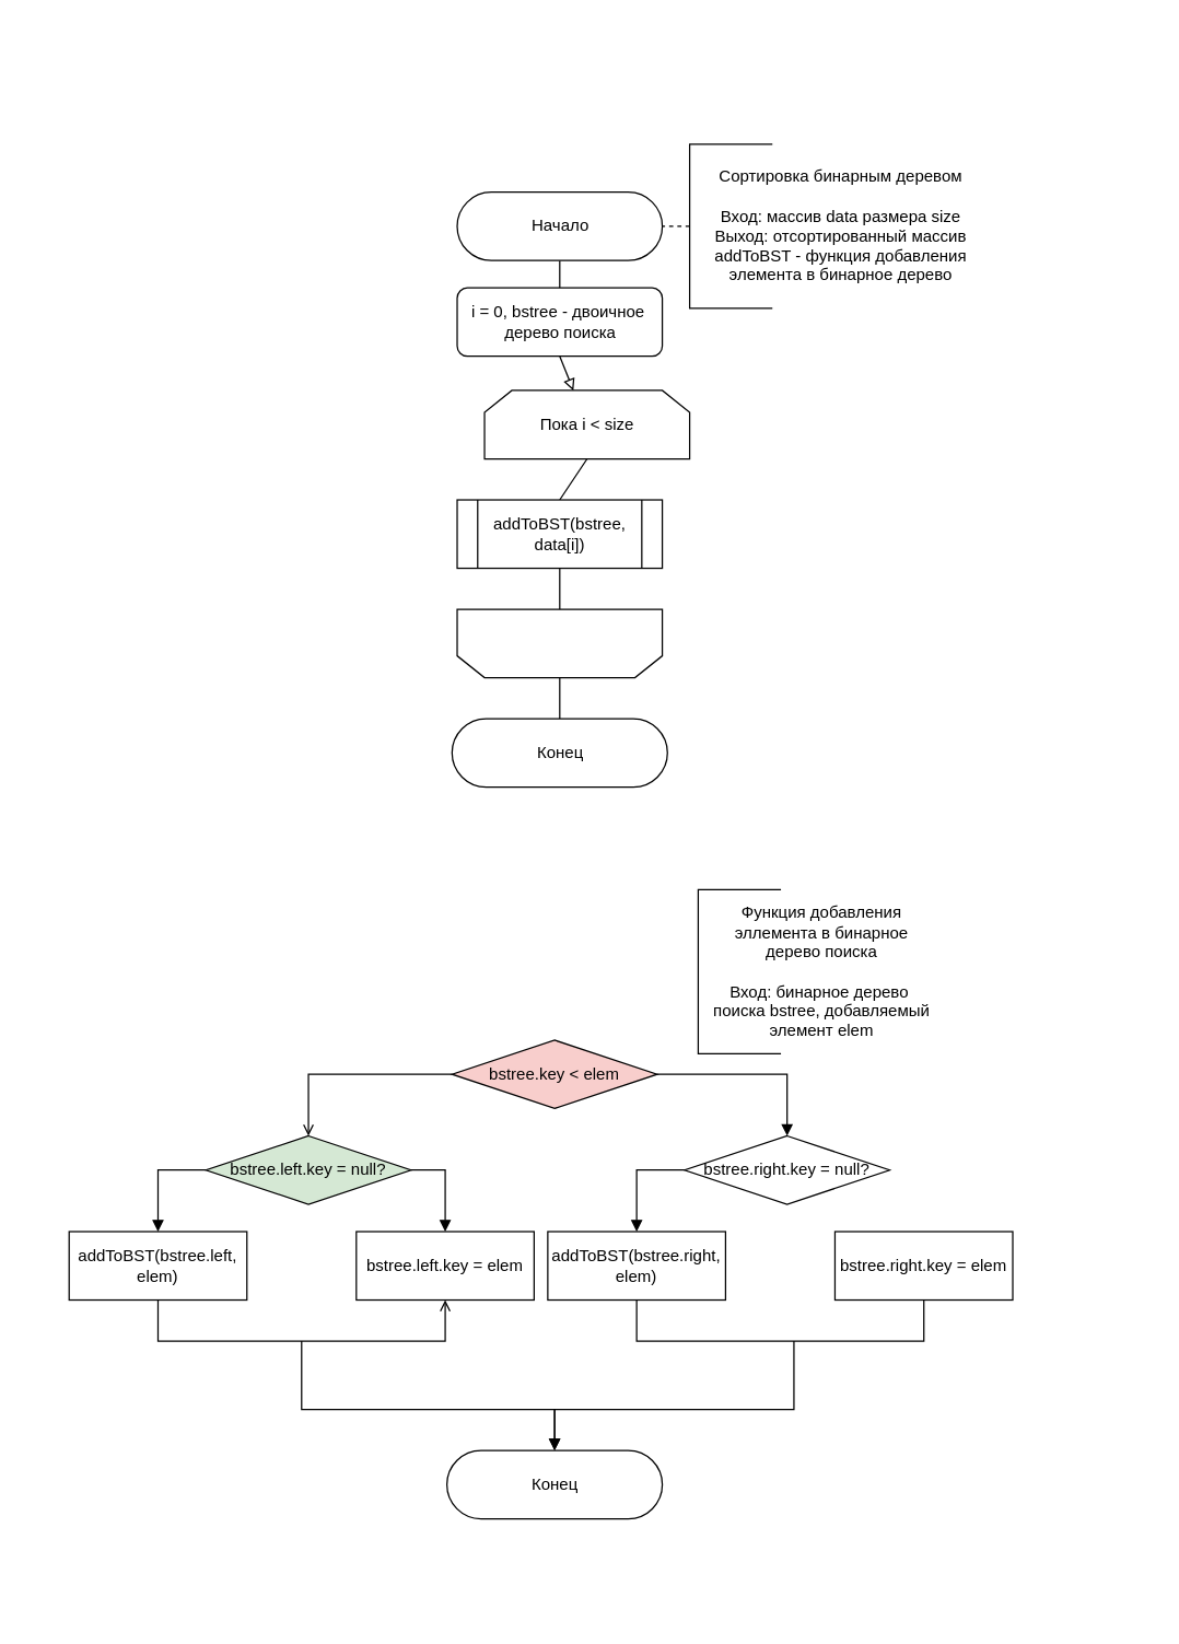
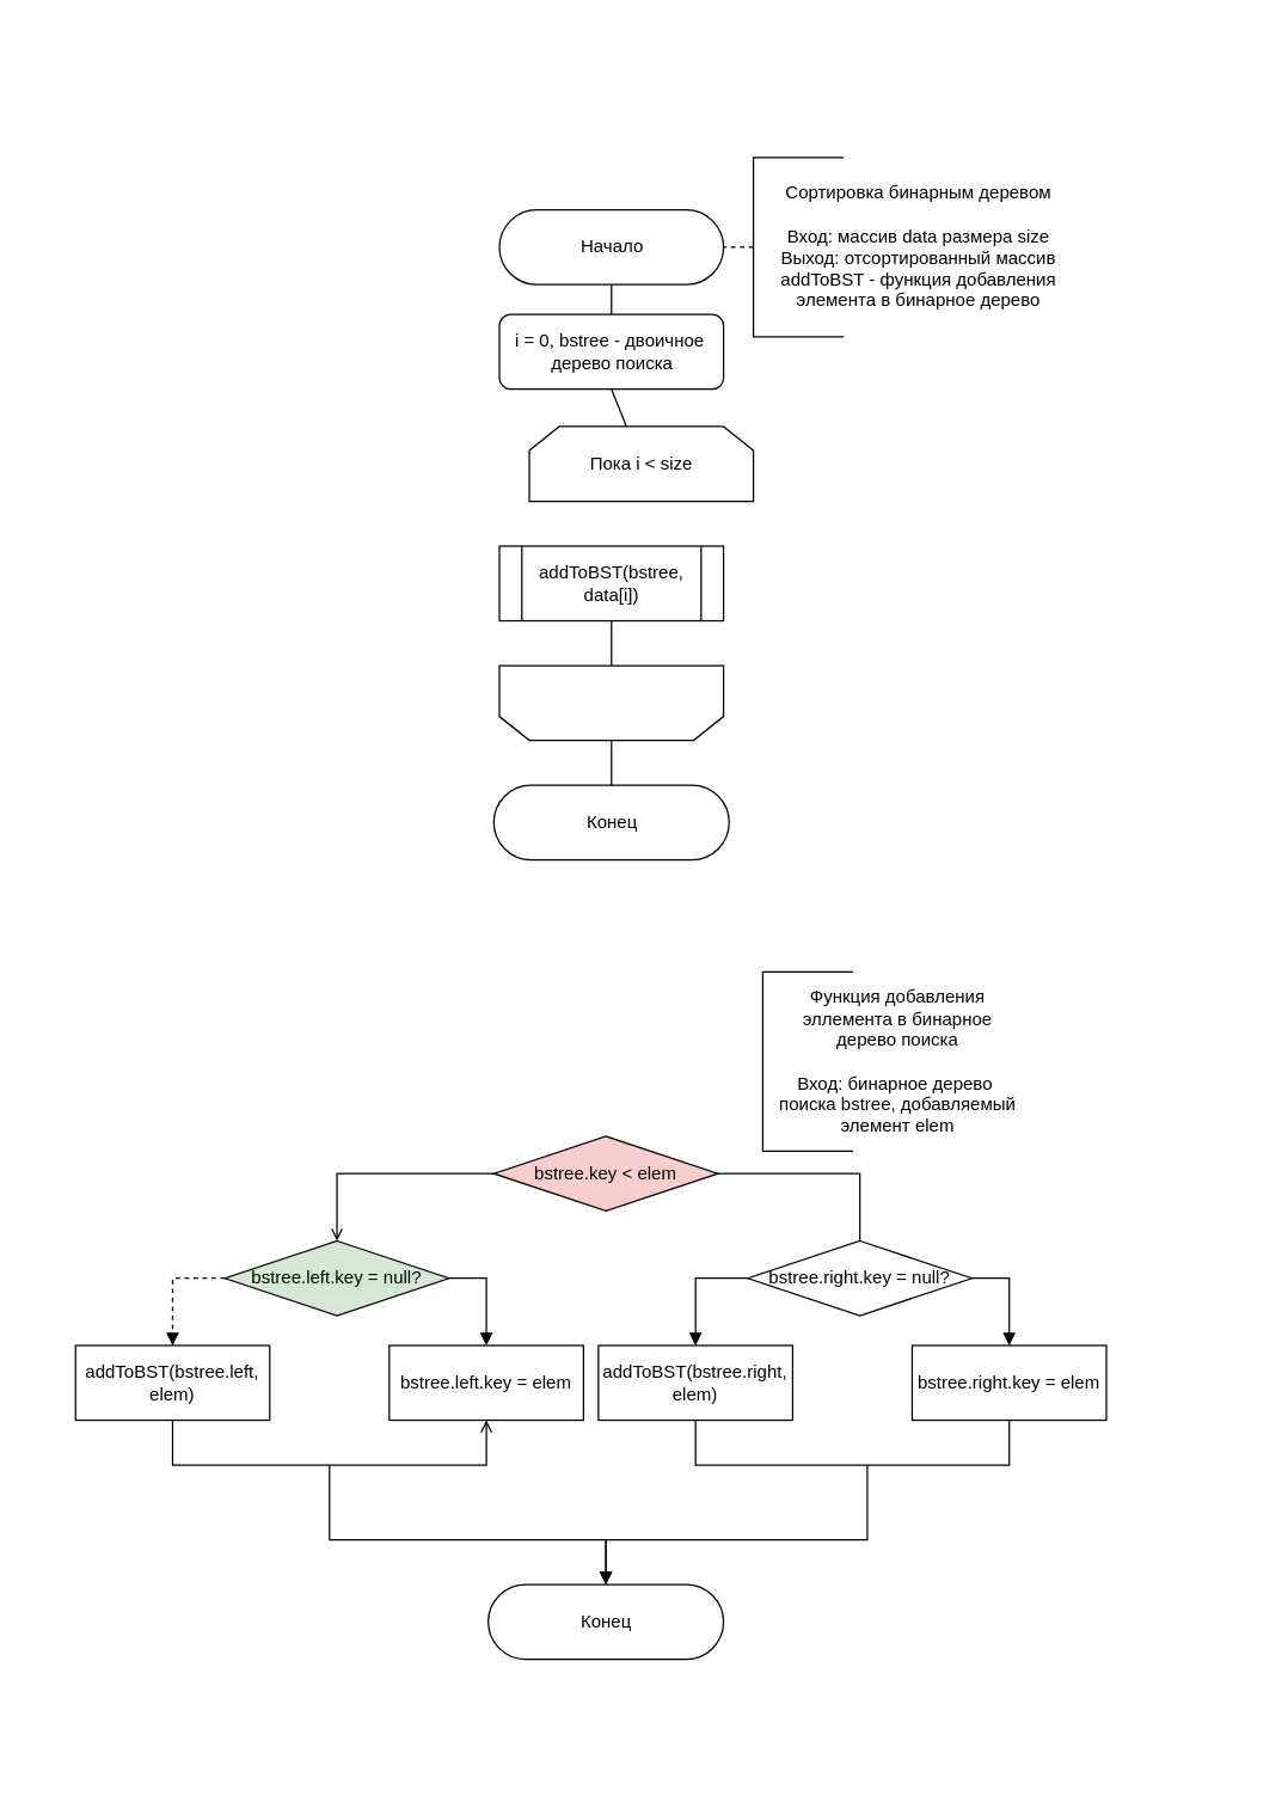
- <mxCell id="9" style="edgeStyle=none;rounded=0;html=1;exitX=0.5;exitY=1;exitDx=0;exitDy=0;endArrow=block;endFill=0;" parent="1" source="10" target="12" edge="1"><mxGeometry relative="1" as="geometry" /></mxCell>
+ <mxCell id="9" style="edgeStyle=none;rounded=0;html=1;exitX=0.5;exitY=1;exitDx=0;exitDy=0;endArrow=none;endFill=0;" parent="1" source="10" target="12" edge="1"><mxGeometry relative="1" as="geometry" /></mxCell>
- <mxCell id="11" style="edgeStyle=none;html=1;exitX=0.5;exitY=1;exitDx=0;exitDy=0;entryX=0.5;entryY=0;entryDx=0;entryDy=0;endArrow=none;endFill=0;" edge="1" parent="1" source="12" target="16"><mxGeometry relative="1" as="geometry" /></mxCell>
- <mxCell id="20" style="edgeStyle=none;rounded=0;html=1;exitX=1;exitY=0.5;exitDx=0;exitDy=0;entryX=0.5;entryY=0;entryDx=0;entryDy=0;endArrow=block;endFill=1;" edge="1" parent="1" source="21" target="24"><mxGeometry relative="1" as="geometry"><Array as="points"><mxPoint x="575" y="785" /></Array></mxGeometry></mxCell>
+ <mxCell id="20" style="edgeStyle=none;rounded=0;html=1;exitX=1;exitY=0.5;exitDx=0;exitDy=0;entryX=0.5;entryY=0;entryDx=0;entryDy=0;endArrow=none;endFill=1;" edge="1" parent="1" source="21" target="24"><mxGeometry relative="1" as="geometry"><Array as="points"><mxPoint x="575" y="785" /></Array></mxGeometry></mxCell>
- <mxCell id="25" style="edgeStyle=none;html=1;exitX=0;exitY=0.5;exitDx=0;exitDy=0;entryX=0.5;entryY=0;entryDx=0;entryDy=0;endArrow=block;endFill=1;rounded=0;" edge="1" parent="1" source="27" target="31"><mxGeometry relative="1" as="geometry"><Array as="points"><mxPoint x="115" y="855" /></Array></mxGeometry></mxCell>
+ <mxCell id="25" style="edgeStyle=none;html=1;exitX=0;exitY=0.5;exitDx=0;exitDy=0;entryX=0.5;entryY=0;entryDx=0;entryDy=0;endArrow=block;endFill=1;rounded=0;dashed=1;" edge="1" parent="1" source="27" target="31"><mxGeometry relative="1" as="geometry"><Array as="points"><mxPoint x="115" y="855" /></Array></mxGeometry></mxCell>
+ <mxCell id="23" style="edgeStyle=none;rounded=0;html=1;exitX=1;exitY=0.5;exitDx=0;exitDy=0;entryX=0.5;entryY=0;entryDx=0;entryDy=0;endArrow=block;endFill=1;" edge="1" parent="1" source="24" target="35"><mxGeometry relative="1" as="geometry"><Array as="points"><mxPoint x="675" y="855" /></Array></mxGeometry></mxCell>
